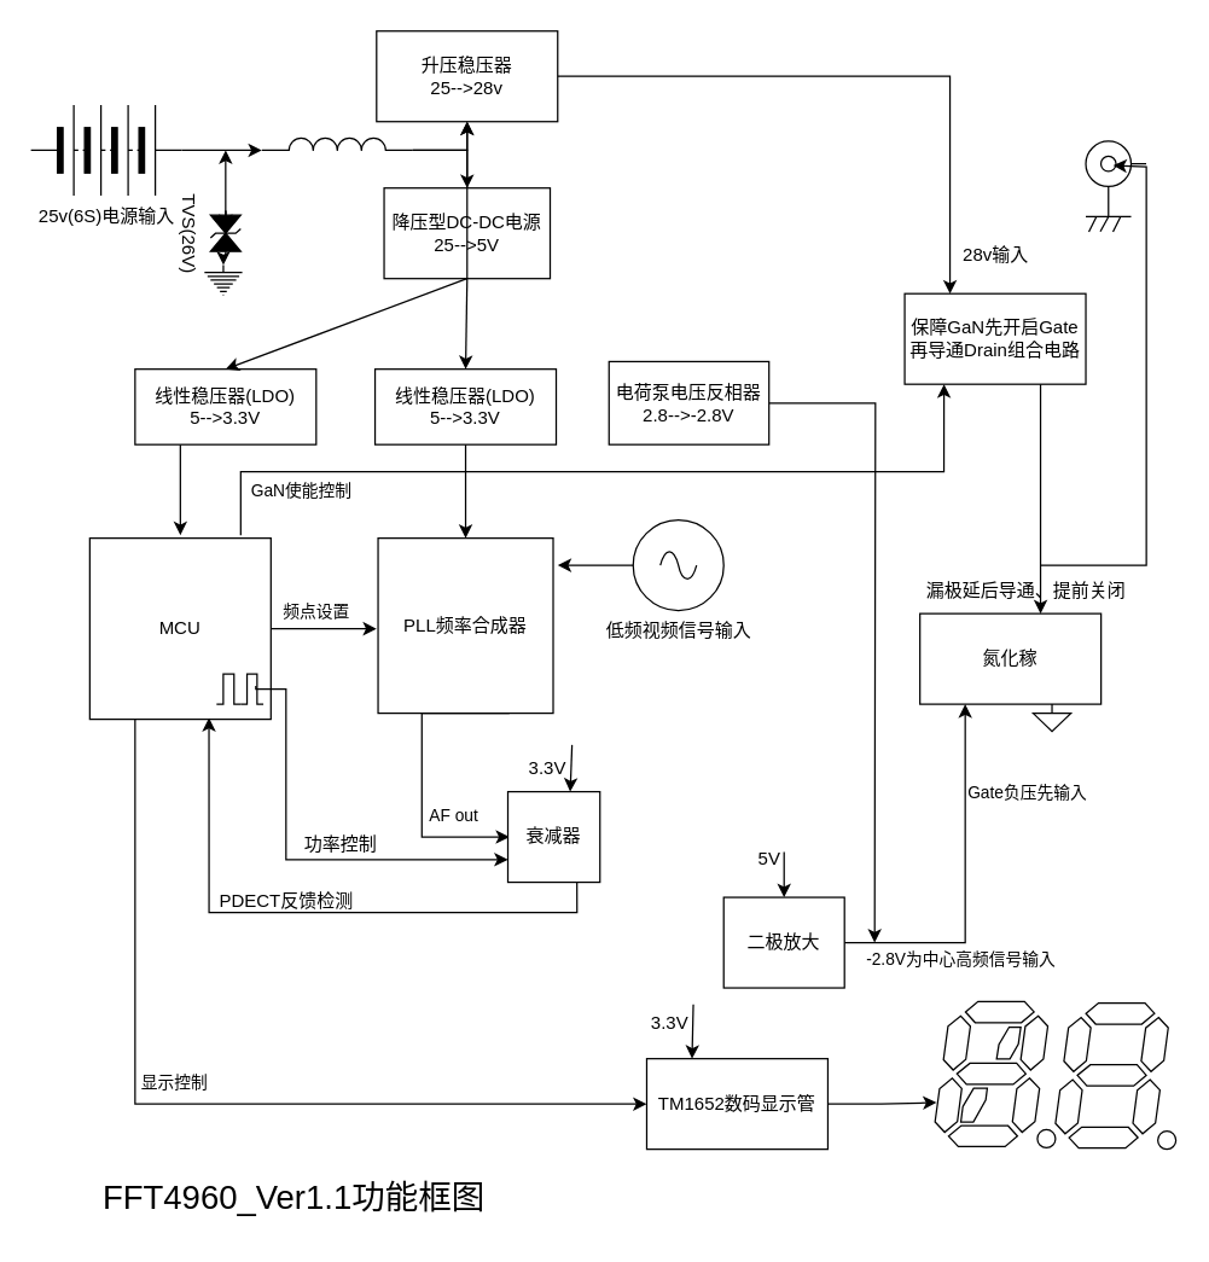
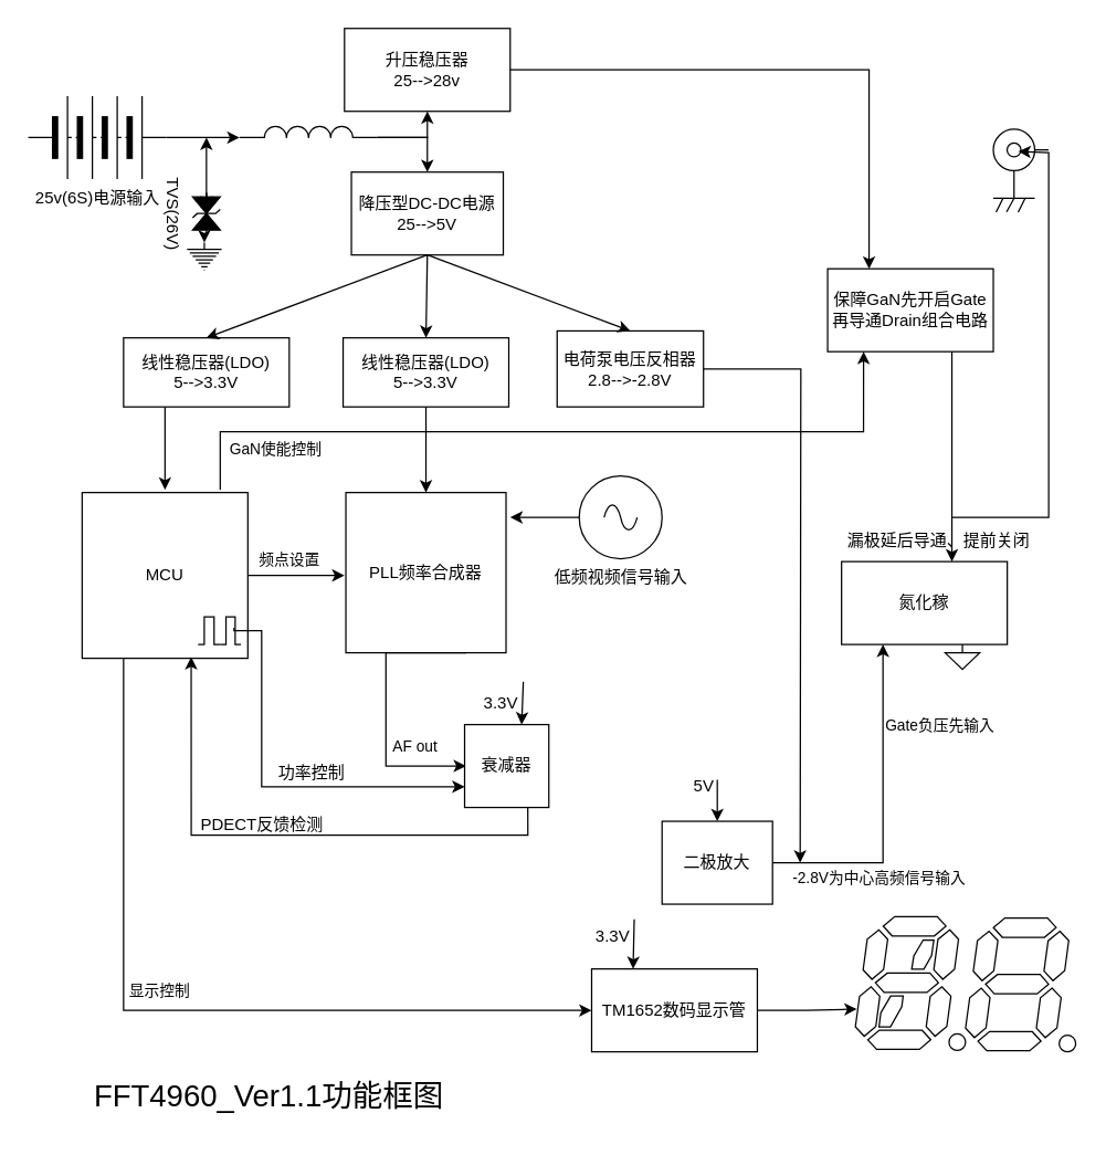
- <mxCell id="24" value="" style="endArrow=classic;html=1;rounded=0;exitX=0.5;exitY=1;exitDx=0;exitDy=0;" parent="1" source="14" target="16" edge="1"><mxGeometry width="50" height="50" relative="1" as="geometry"><mxPoint x="379" y="424" as="sourcePoint" /><mxPoint x="429" y="374" as="targetPoint" /></mxGeometry></mxCell>
+ <mxCell id="24" value="" style="endArrow=classic;html=1;rounded=0;entryX=0.5;entryY=0;entryDx=0;entryDy=0;exitX=0.5;exitY=1;exitDx=0;exitDy=0;" parent="1" source="14" target="23" edge="1"><mxGeometry width="50" height="50" relative="1" as="geometry"><mxPoint x="379" y="424" as="sourcePoint" /><mxPoint x="429" y="374" as="targetPoint" /></mxGeometry></mxCell>
- <mxCell id="46" value="28v输入" style="text;html=1;align=center;verticalAlign=middle;resizable=0;points=[];autosize=1;strokeColor=none;fillColor=none;" parent="1" vertex="1"><mxGeometry x="623.9" y="154" width="70" height="30" as="geometry" /></mxCell>
